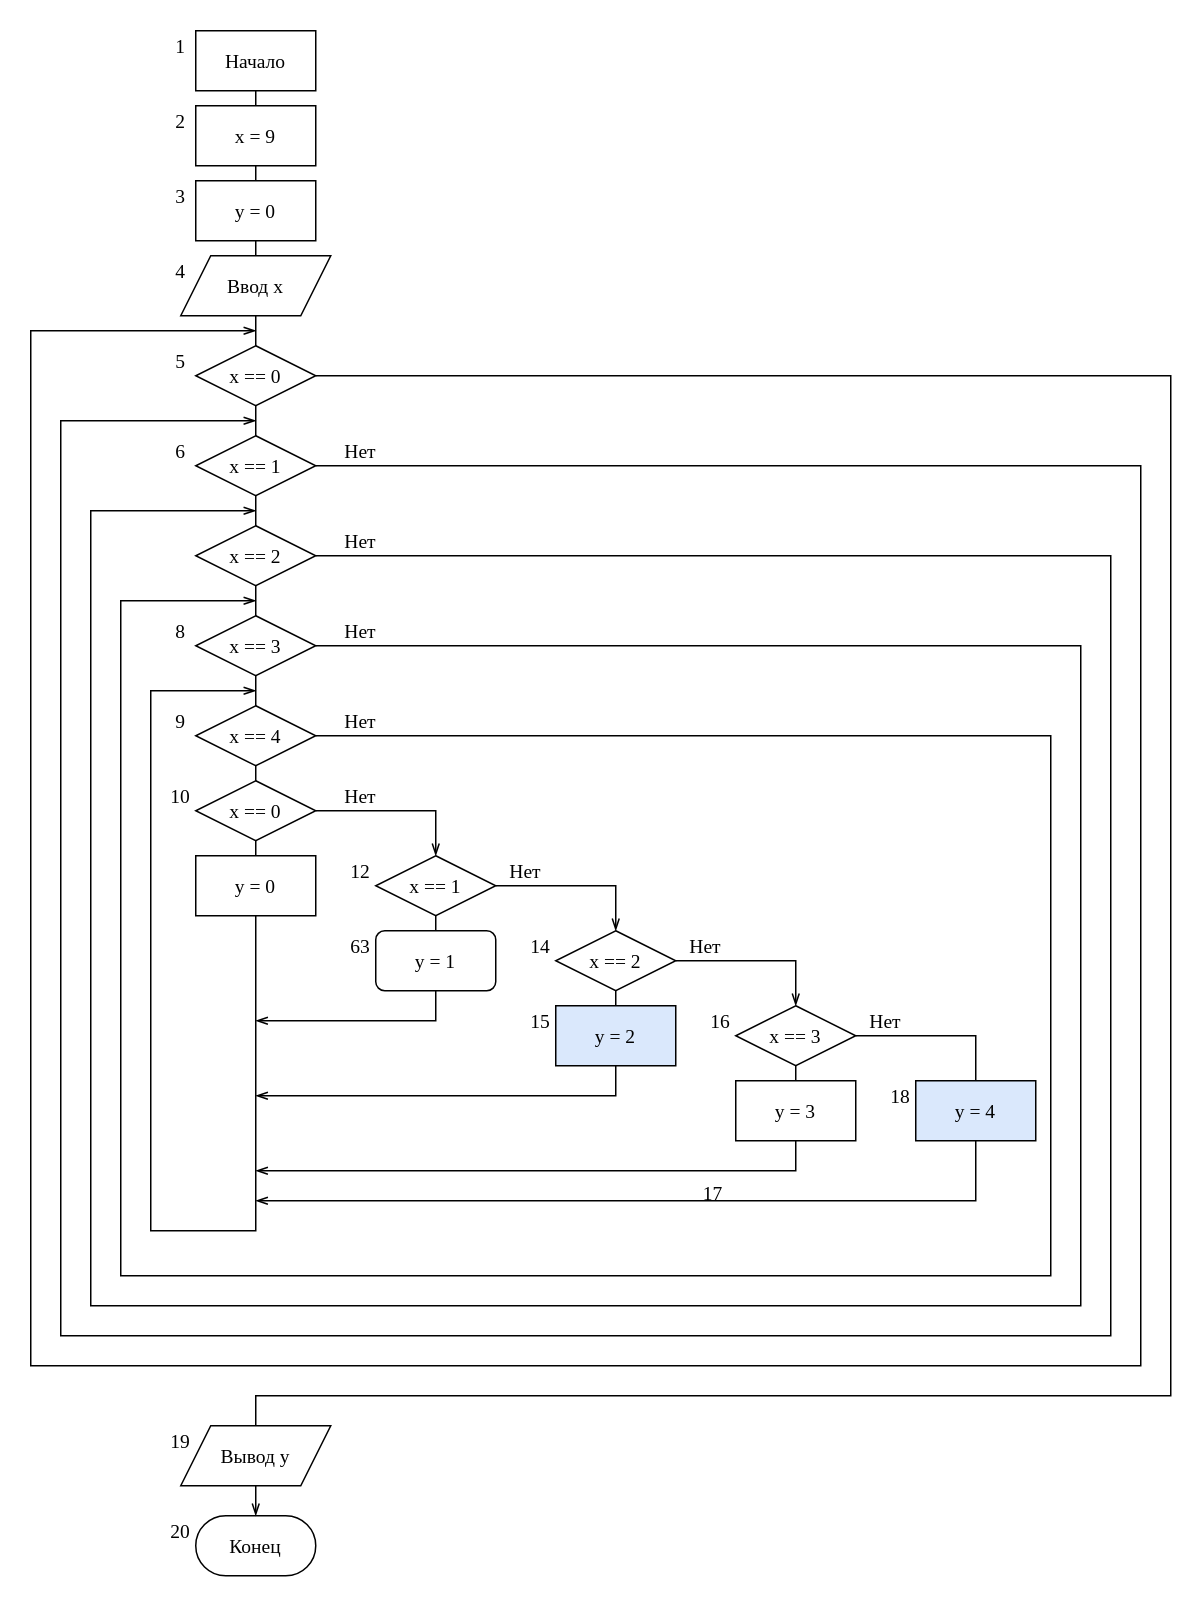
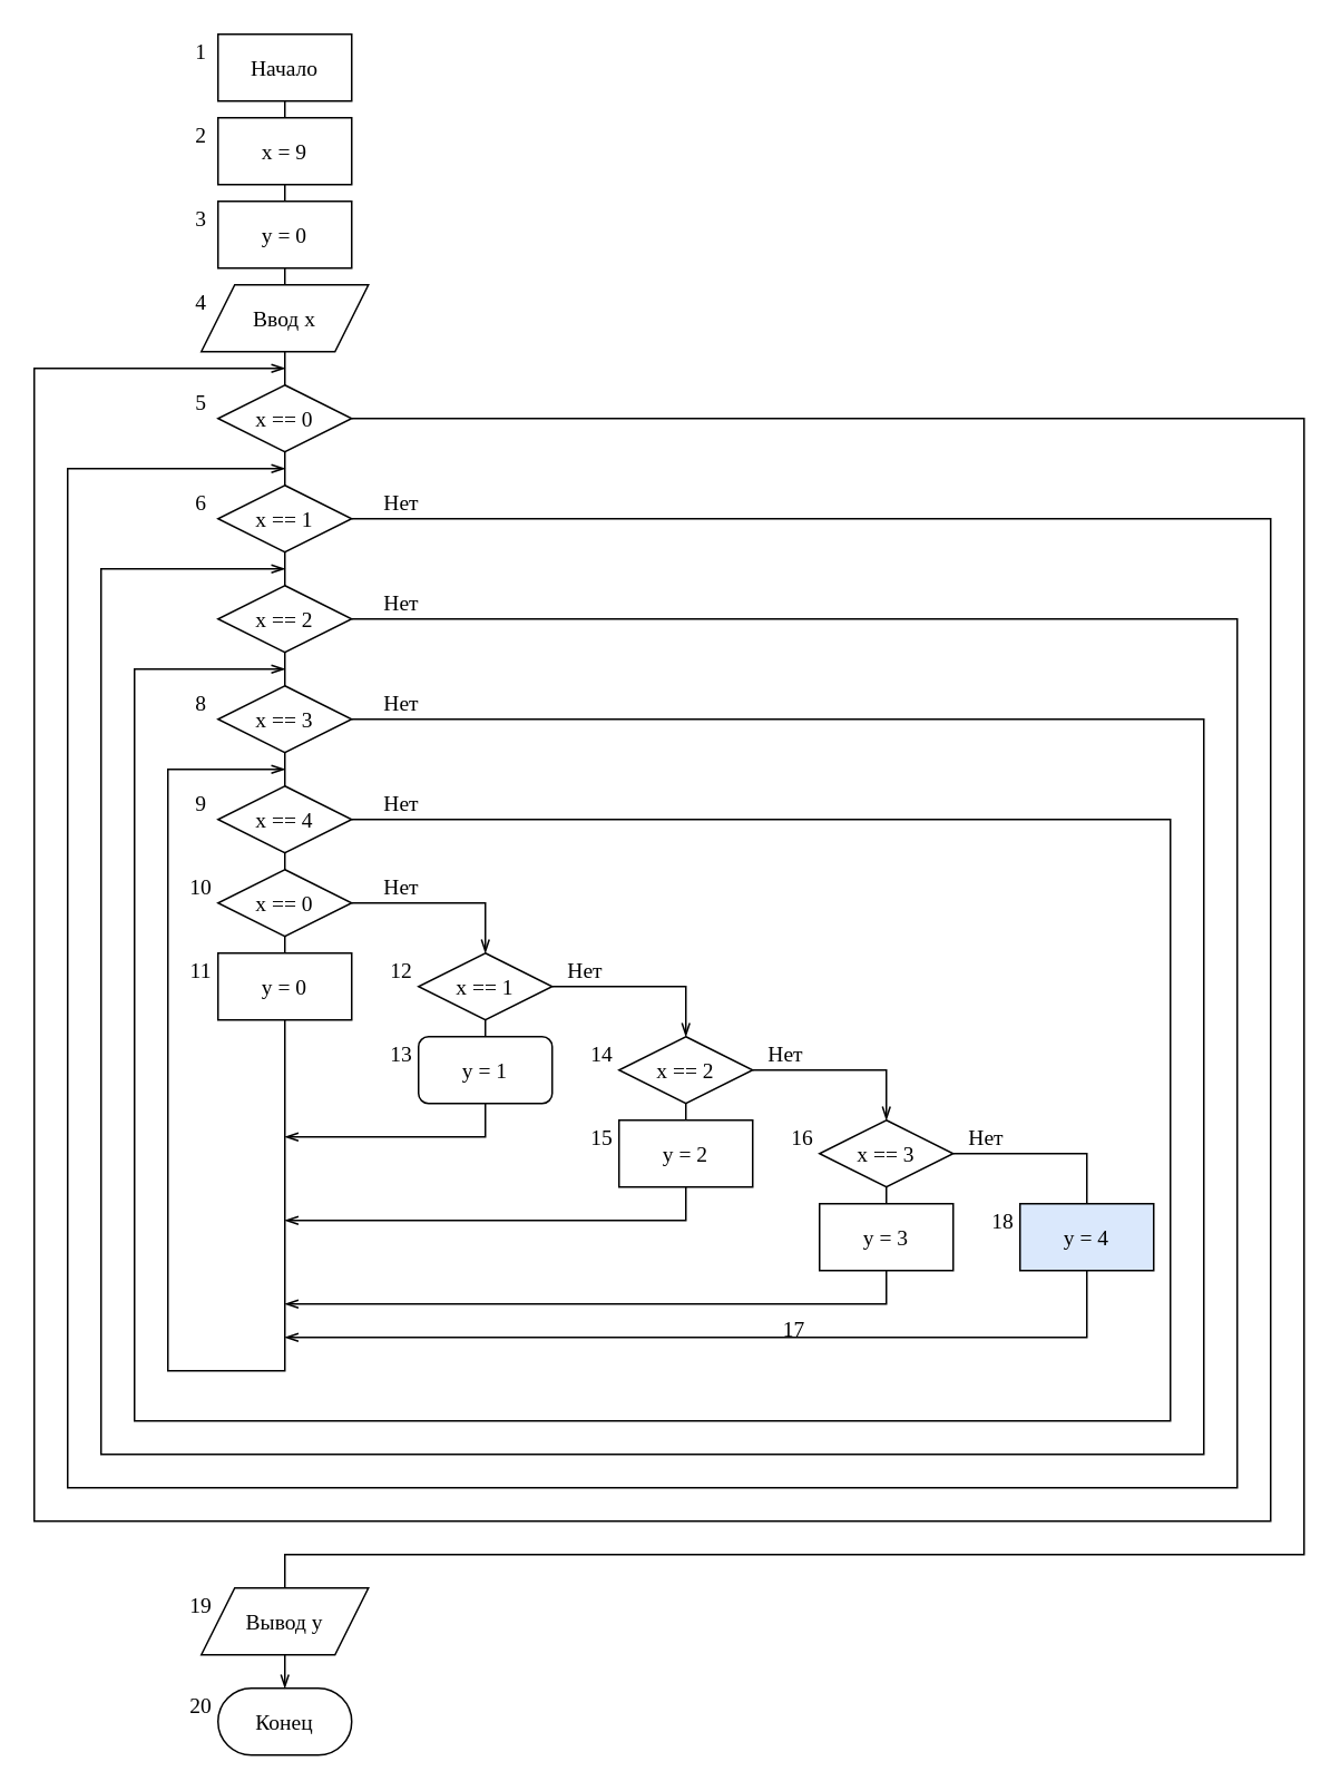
+ <mxCell id="52" value="11" style="text;html=1;strokeColor=none;fillColor=none;align=center;verticalAlign=middle;whiteSpace=wrap;rounded=0;fontFamily=Times New Roman;fontSize=13;" parent="1" vertex="1"><mxGeometry x="110" y="570" width="20" height="20" as="geometry" /></mxCell>
- <mxCell id="54" value="63" style="text;html=1;strokeColor=none;fillColor=none;align=center;verticalAlign=middle;whiteSpace=wrap;rounded=0;fontFamily=Times New Roman;fontSize=13;" parent="1" vertex="1"><mxGeometry x="230" y="620" width="20" height="20" as="geometry" /></mxCell>
+ <mxCell id="54" value="13" style="text;html=1;strokeColor=none;fillColor=none;align=center;verticalAlign=middle;whiteSpace=wrap;rounded=0;fontFamily=Times New Roman;fontSize=13;" parent="1" vertex="1"><mxGeometry x="230" y="620" width="20" height="20" as="geometry" /></mxCell>
- <mxCell id="25" value="y = 2" style="rounded=0;whiteSpace=wrap;html=1;fontSize=13;fontFamily=Times New Roman;fillColor=#dae8fc;" parent="1" vertex="1"><mxGeometry x="370" y="670" width="80" height="40" as="geometry" /></mxCell>
+ <mxCell id="25" value="y = 2" style="rounded=0;whiteSpace=wrap;html=1;fontSize=13;fontFamily=Times New Roman;" parent="1" vertex="1"><mxGeometry x="370" y="670" width="80" height="40" as="geometry" /></mxCell>
